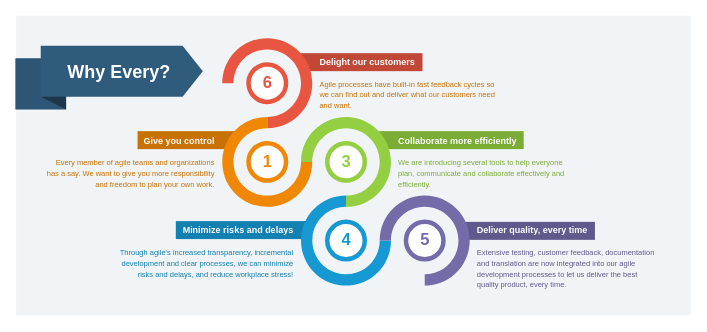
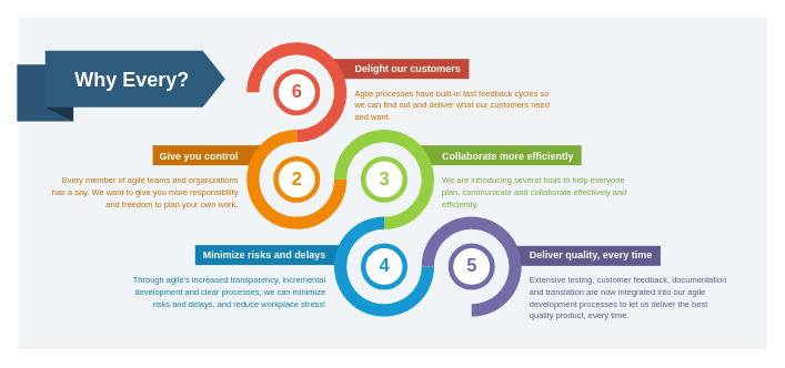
- <mxCell id="19" value="1" style="shape=ellipse;strokeWidth=6;fillColor=#ffffff;strokeColor=#F08705;fontSize=22;html=1;fontStyle=1;fontColor=#F08705;shadow=0;align=center;" parent="1" vertex="1"><mxGeometry x="331" y="190" width="50" height="50" as="geometry" /></mxCell>
+ <mxCell id="19" value="2" style="shape=ellipse;strokeWidth=6;fillColor=#ffffff;strokeColor=#F08705;fontSize=22;html=1;fontStyle=1;fontColor=#F08705;shadow=0;align=center;" parent="1" vertex="1"><mxGeometry x="331" y="190" width="50" height="50" as="geometry" /></mxCell>
